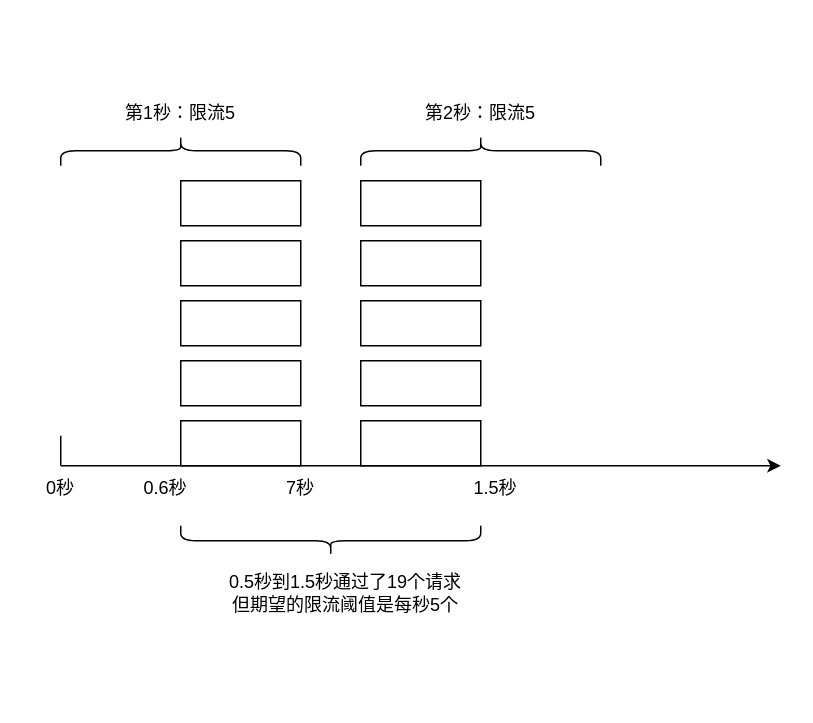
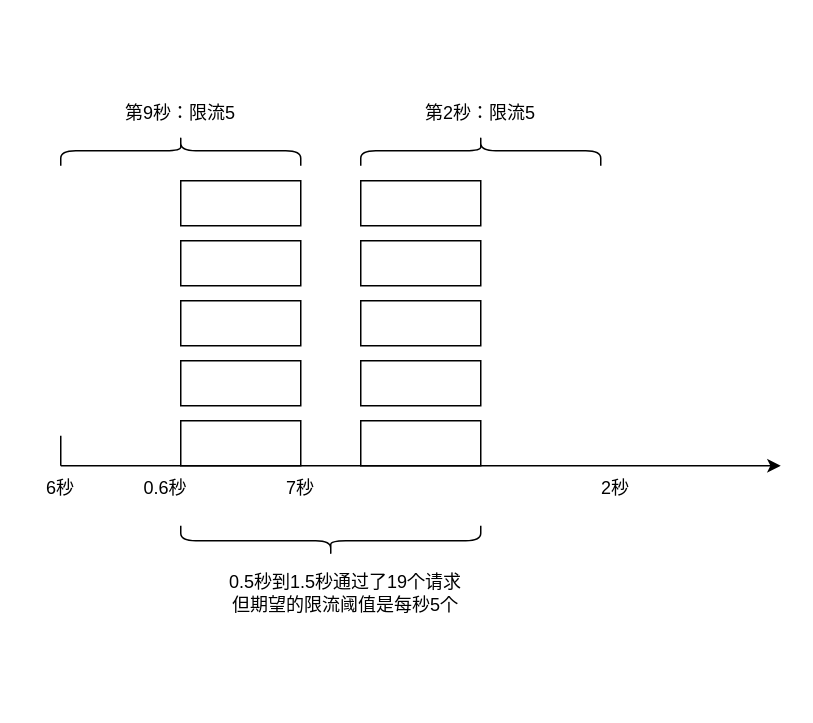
- <mxCell id="22" value="第1秒：限流5" style="text;html=1;strokeColor=none;fillColor=none;align=center;verticalAlign=middle;whiteSpace=wrap;rounded=0;" vertex="1" parent="1"><mxGeometry x="80" y="60" width="80" height="30" as="geometry" /></mxCell>
+ <mxCell id="22" value="第9秒：限流5" style="text;html=1;strokeColor=none;fillColor=none;align=center;verticalAlign=middle;whiteSpace=wrap;rounded=0;" vertex="1" parent="1"><mxGeometry x="80" y="60" width="80" height="30" as="geometry" /></mxCell>
- <mxCell id="9" value="0秒" style="text;html=1;strokeColor=none;fillColor=none;align=center;verticalAlign=middle;whiteSpace=wrap;rounded=0;" vertex="1" parent="1"><mxGeometry x="20" y="310" width="40" height="30" as="geometry" /></mxCell>
+ <mxCell id="9" value="6秒" style="text;html=1;strokeColor=none;fillColor=none;align=center;verticalAlign=middle;whiteSpace=wrap;rounded=0;" vertex="1" parent="1"><mxGeometry x="20" y="310" width="40" height="30" as="geometry" /></mxCell>
- <mxCell id="12" value="1.5秒" style="text;html=1;strokeColor=none;fillColor=none;align=center;verticalAlign=middle;whiteSpace=wrap;rounded=0;" vertex="1" parent="1"><mxGeometry x="310" y="310" width="40" height="30" as="geometry" /></mxCell>
+ <mxCell id="13" value="2秒" style="text;html=1;strokeColor=none;fillColor=none;align=center;verticalAlign=middle;whiteSpace=wrap;rounded=0;" vertex="1" parent="1"><mxGeometry x="390" y="310" width="40" height="30" as="geometry" /></mxCell>
